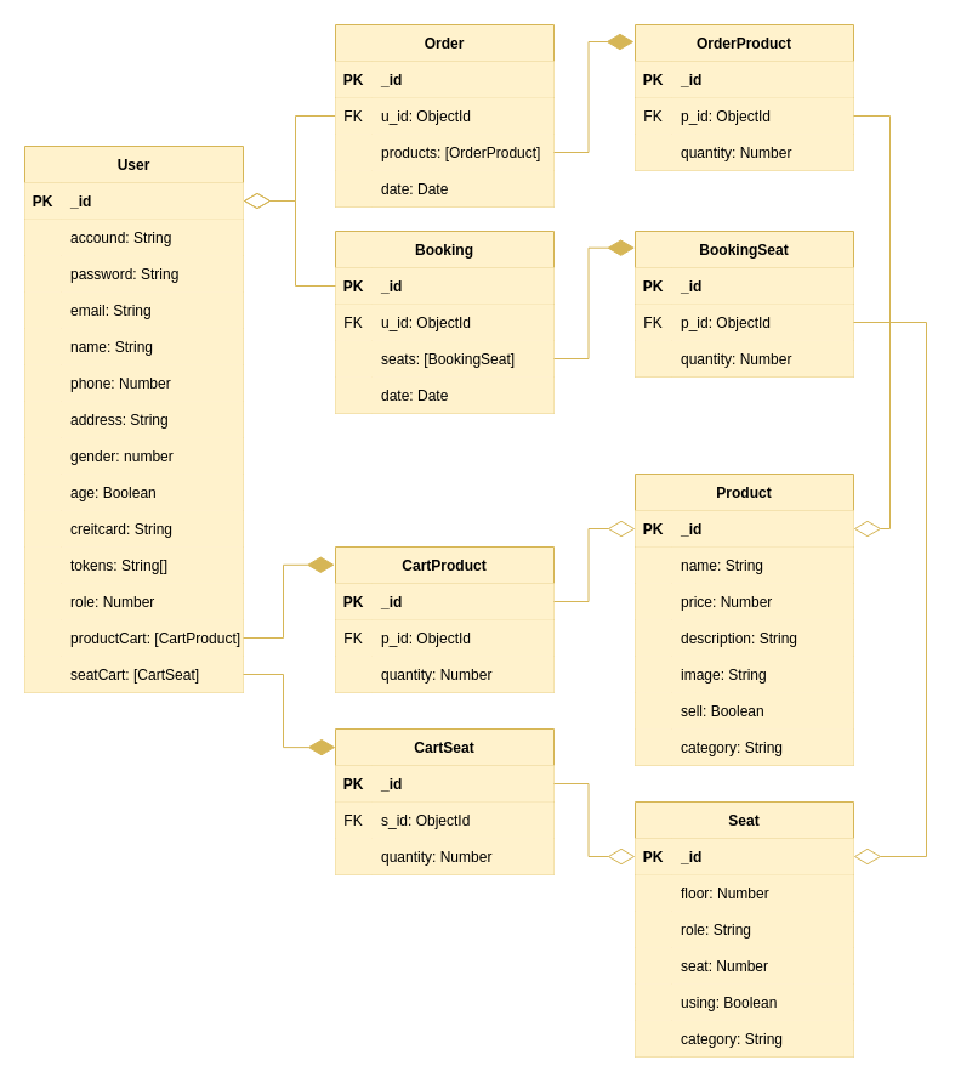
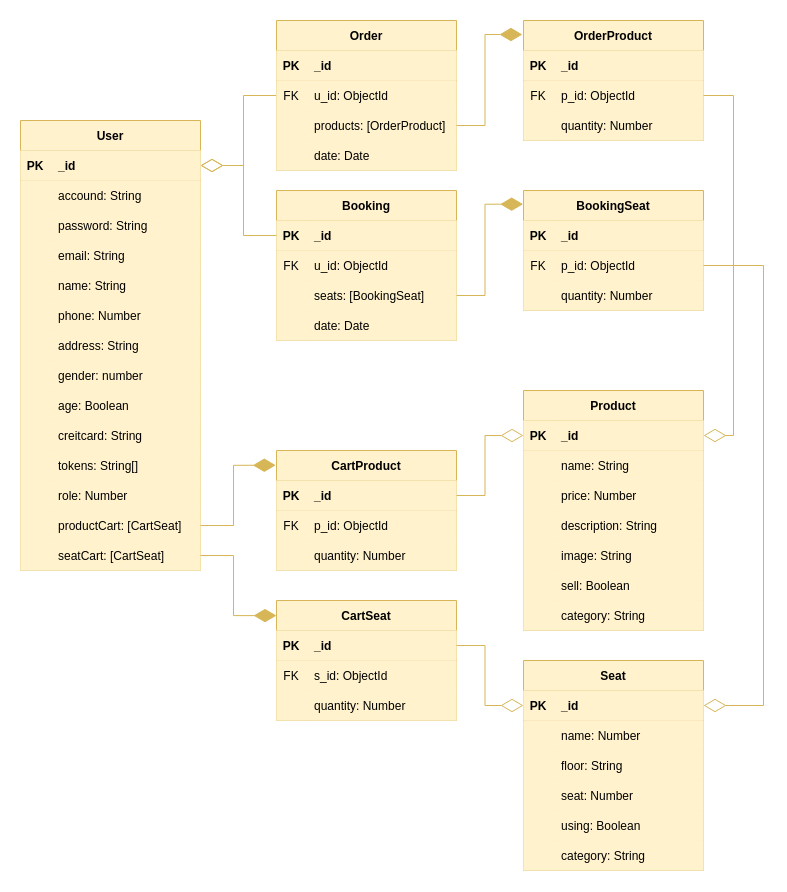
- <mxCell id="41" value="productCart: [CartProduct]" style="shape=partialRectangle;connectable=0;top=0;left=0;bottom=0;right=0;align=left;spacingLeft=6;overflow=hidden;labelBorderColor=none;strokeWidth=1;labelBackgroundColor=none;fillColor=#fff2cc;strokeColor=#d6b656;shadow=0;swimlaneLine=1;" parent="39" vertex="1"><mxGeometry x="30" width="150" height="30" as="geometry"><mxRectangle width="150" height="30" as="alternateBounds" /></mxGeometry></mxCell>
+ <mxCell id="41" value="productCart: [CartSeat]" style="shape=partialRectangle;connectable=0;top=0;left=0;bottom=0;right=0;align=left;spacingLeft=6;overflow=hidden;labelBorderColor=none;strokeWidth=1;labelBackgroundColor=none;fillColor=#fff2cc;strokeColor=#d6b656;shadow=0;swimlaneLine=1;" parent="39" vertex="1"><mxGeometry x="30" width="150" height="30" as="geometry"><mxRectangle width="150" height="30" as="alternateBounds" /></mxGeometry></mxCell>
- <mxCell id="129" value="floor: Number" style="shape=partialRectangle;connectable=0;top=0;left=0;bottom=0;right=0;align=left;spacingLeft=6;overflow=hidden;labelBorderColor=none;strokeWidth=1;labelBackgroundColor=none;fillColor=#fff2cc;strokeColor=#d6b656;shadow=0;swimlaneLine=1;" parent="127" vertex="1"><mxGeometry x="30" width="150" height="30" as="geometry"><mxRectangle width="150" height="30" as="alternateBounds" /></mxGeometry></mxCell>
+ <mxCell id="129" value="name: Number" style="shape=partialRectangle;connectable=0;top=0;left=0;bottom=0;right=0;align=left;spacingLeft=6;overflow=hidden;labelBorderColor=none;strokeWidth=1;labelBackgroundColor=none;fillColor=#fff2cc;strokeColor=#d6b656;shadow=0;swimlaneLine=1;" parent="127" vertex="1"><mxGeometry x="30" width="150" height="30" as="geometry"><mxRectangle width="150" height="30" as="alternateBounds" /></mxGeometry></mxCell>
- <mxCell id="132" value="role: String" style="shape=partialRectangle;connectable=0;top=0;left=0;bottom=0;right=0;align=left;spacingLeft=6;overflow=hidden;labelBorderColor=none;strokeWidth=1;labelBackgroundColor=none;fillColor=#fff2cc;strokeColor=#d6b656;shadow=0;swimlaneLine=1;" parent="130" vertex="1"><mxGeometry x="30" width="150" height="30" as="geometry"><mxRectangle width="150" height="30" as="alternateBounds" /></mxGeometry></mxCell>
+ <mxCell id="132" value="floor: String" style="shape=partialRectangle;connectable=0;top=0;left=0;bottom=0;right=0;align=left;spacingLeft=6;overflow=hidden;labelBorderColor=none;strokeWidth=1;labelBackgroundColor=none;fillColor=#fff2cc;strokeColor=#d6b656;shadow=0;swimlaneLine=1;" parent="130" vertex="1"><mxGeometry x="30" width="150" height="30" as="geometry"><mxRectangle width="150" height="30" as="alternateBounds" /></mxGeometry></mxCell>
